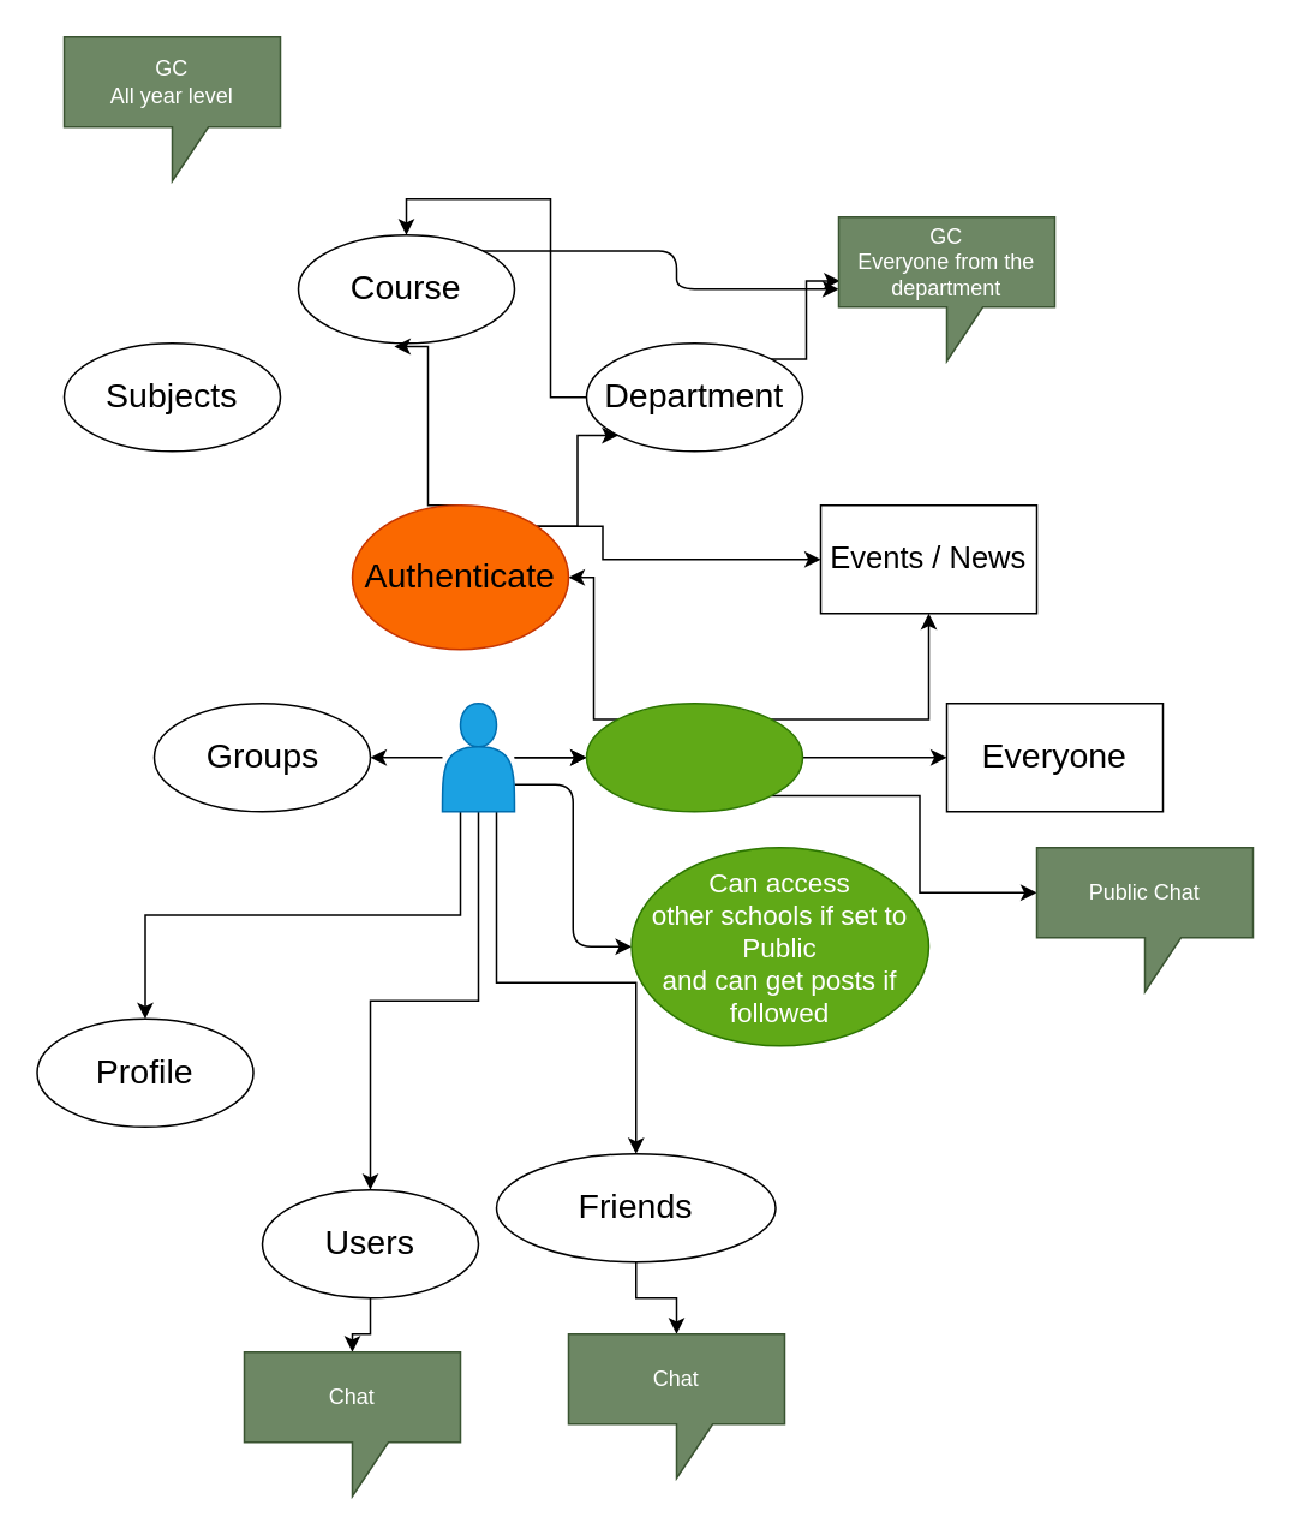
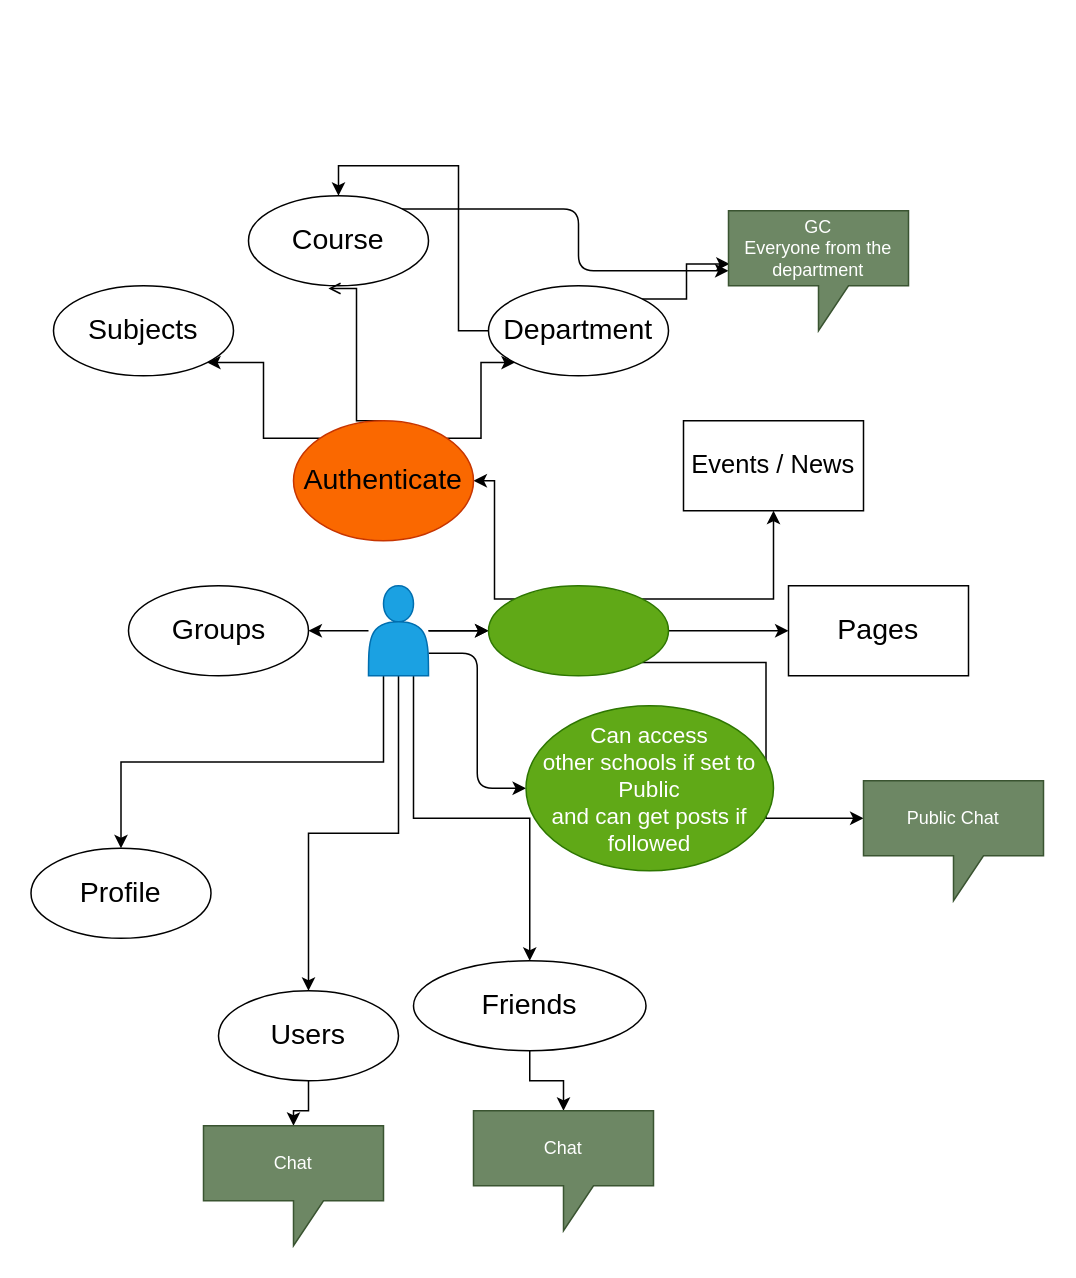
- <mxCell id="34" value="GC&lt;br&gt;All year level" style="shape=callout;whiteSpace=wrap;html=1;perimeter=calloutPerimeter;rounded=0;sketch=0;fillColor=#6d8764;strokeColor=#3A5431;fontColor=#ffffff;" parent="1" vertex="1"><mxGeometry x="35" y="20" width="120" height="80" as="geometry" /></mxCell>
- <mxCell id="35" value="GC&lt;br&gt;Everyone from the department" style="shape=callout;whiteSpace=wrap;html=1;perimeter=calloutPerimeter;rounded=0;sketch=0;fillColor=#6d8764;strokeColor=#3A5431;fontColor=#ffffff;position2=0.5;" parent="1" vertex="1"><mxGeometry x="465" y="120" width="120" height="80" as="geometry" /></mxCell>
+ <mxCell id="35" value="GC&lt;br&gt;Everyone from the department" style="shape=callout;whiteSpace=wrap;html=1;perimeter=calloutPerimeter;rounded=0;sketch=0;fillColor=#6d8764;strokeColor=#3A5431;fontColor=#ffffff;position2=0.5;" parent="1" vertex="1"><mxGeometry x="485" y="140" width="120" height="80" as="geometry" /></mxCell>
- <mxCell id="31" style="edgeStyle=elbowEdgeStyle;rounded=0;orthogonalLoop=1;jettySize=auto;html=1;exitX=0.5;exitY=0;exitDx=0;exitDy=0;entryX=0.444;entryY=1.031;entryDx=0;entryDy=0;entryPerimeter=0;" parent="1" source="33" target="16" edge="1"><mxGeometry relative="1" as="geometry" /></mxCell>
+ <mxCell id="31" style="edgeStyle=elbowEdgeStyle;rounded=0;orthogonalLoop=1;jettySize=auto;html=1;exitX=0.5;exitY=0;exitDx=0;exitDy=0;entryX=0.444;entryY=1.031;entryDx=0;entryDy=0;entryPerimeter=0;endArrow=open;" parent="1" source="33" target="16" edge="1"><mxGeometry relative="1" as="geometry" /></mxCell>
- <mxCell id="32" style="edgeStyle=elbowEdgeStyle;rounded=0;orthogonalLoop=1;jettySize=auto;html=1;exitX=0;exitY=0;exitDx=0;exitDy=0;" parent="1" source="33" target="29" edge="1"><mxGeometry relative="1" as="geometry" /></mxCell>
+ <mxCell id="32" style="edgeStyle=elbowEdgeStyle;rounded=0;orthogonalLoop=1;jettySize=auto;html=1;exitX=0;exitY=0;exitDx=0;exitDy=0;entryX=1;entryY=1;entryDx=0;entryDy=0;" parent="1" source="33" target="24" edge="1"><mxGeometry relative="1" as="geometry" /></mxCell>
- <mxCell id="28" value="&lt;sub&gt;&lt;font style=&quot;font-size: 19px&quot;&gt;Everyone&lt;/font&gt;&lt;/sub&gt;" style="whiteSpace=wrap;html=1;" parent="1" vertex="1"><mxGeometry x="525" y="390" width="120" height="60" as="geometry" /></mxCell>
+ <mxCell id="28" value="&lt;sub&gt;&lt;font style=&quot;font-size: 19px&quot;&gt;Pages&lt;/font&gt;&lt;/sub&gt;" style="whiteSpace=wrap;html=1;" parent="1" vertex="1"><mxGeometry x="525" y="390" width="120" height="60" as="geometry" /></mxCell>
- <mxCell id="36" value="Public Chat" style="shape=callout;whiteSpace=wrap;html=1;perimeter=calloutPerimeter;rounded=0;sketch=0;fillColor=#6d8764;strokeColor=#3A5431;fontColor=#ffffff;" parent="1" vertex="1"><mxGeometry x="575" y="470" width="120" height="80" as="geometry" /></mxCell>
+ <mxCell id="36" value="Public Chat" style="shape=callout;whiteSpace=wrap;html=1;perimeter=calloutPerimeter;rounded=0;sketch=0;fillColor=#6d8764;strokeColor=#3A5431;fontColor=#ffffff;" parent="1" vertex="1"><mxGeometry x="575" y="520" width="120" height="80" as="geometry" /></mxCell>
